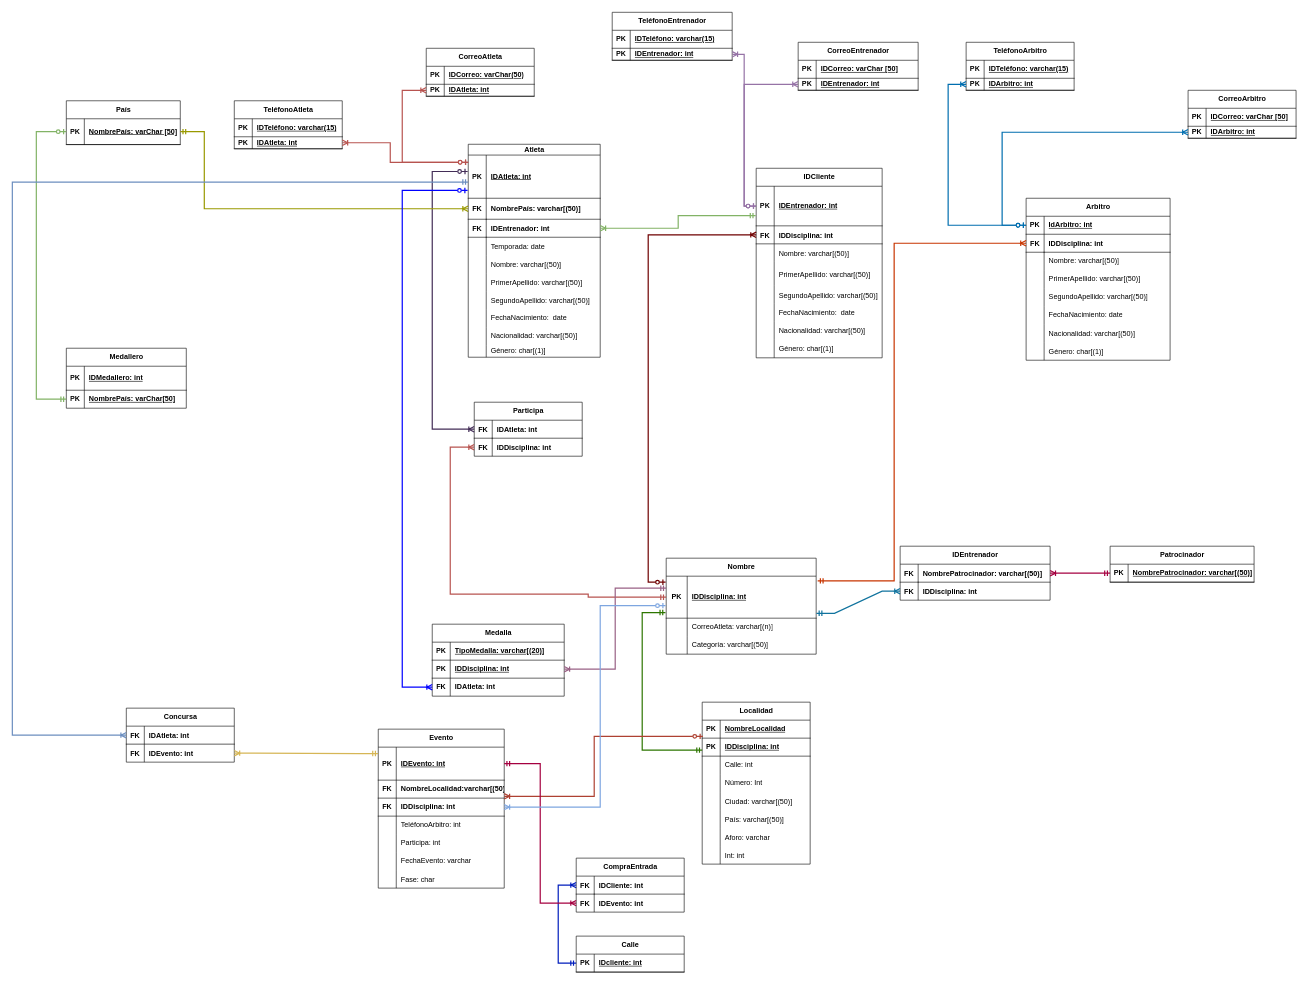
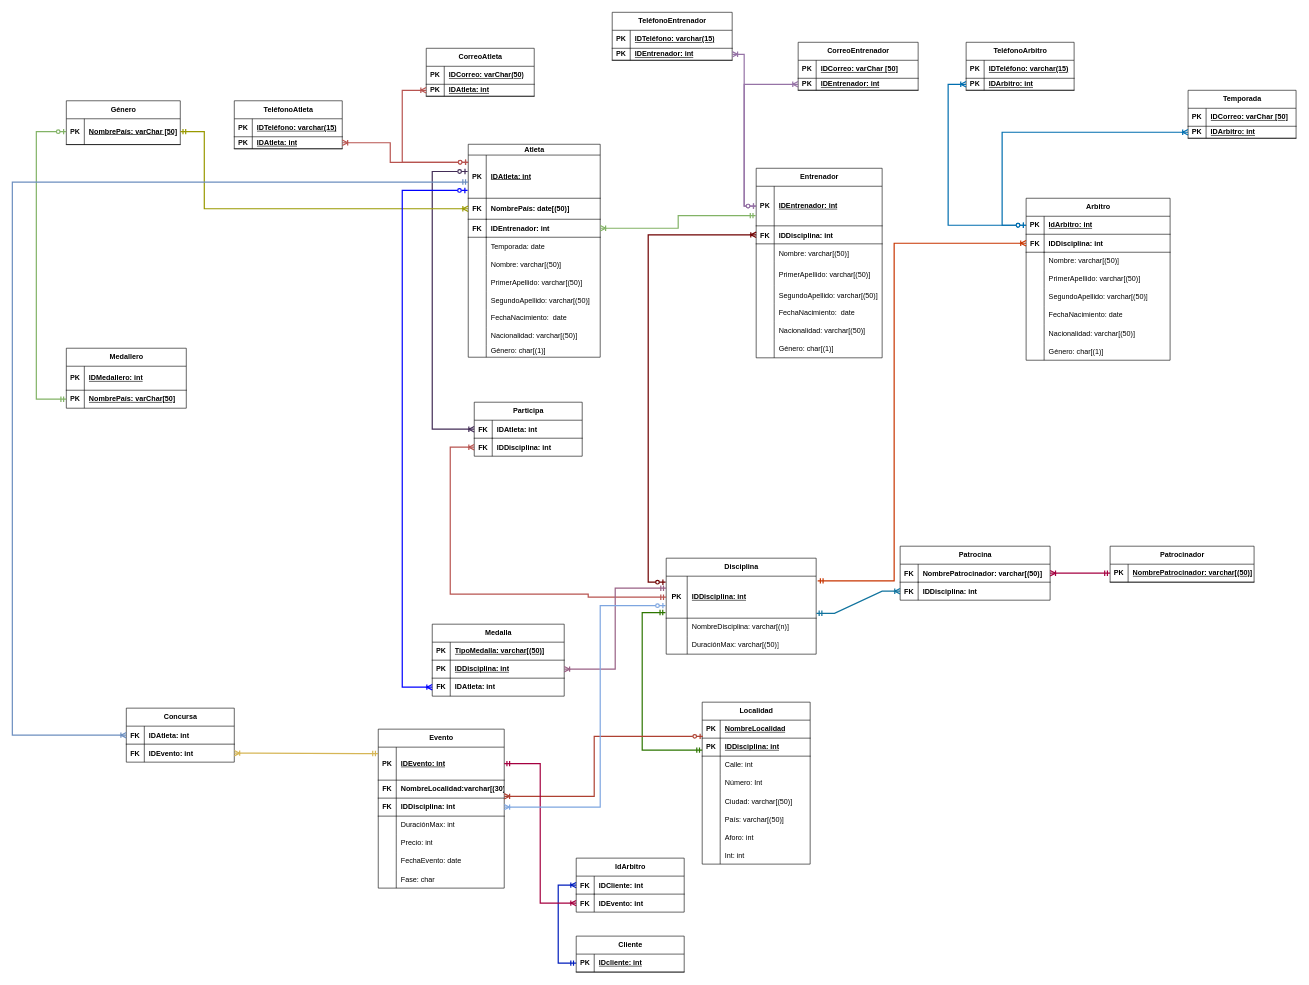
- <mxCell id="234" value="CorreoArbitro" style="shape=table;startSize=30;container=1;collapsible=1;childLayout=tableLayout;fixedRows=1;rowLines=0;fontStyle=1;align=center;resizeLast=1;html=1;" vertex="1" parent="1"><mxGeometry x="1980" y="150" width="180" height="80" as="geometry" /></mxCell>
+ <mxCell id="234" value="Temporada" style="shape=table;startSize=30;container=1;collapsible=1;childLayout=tableLayout;fixedRows=1;rowLines=0;fontStyle=1;align=center;resizeLast=1;html=1;" vertex="1" parent="1"><mxGeometry x="1980" y="150" width="180" height="80" as="geometry" /></mxCell>
- <mxCell id="151" value="País" style="shape=table;startSize=30;container=1;collapsible=1;childLayout=tableLayout;fixedRows=1;rowLines=0;fontStyle=1;align=center;resizeLast=1;html=1;" vertex="1" parent="1"><mxGeometry x="110" y="167.5" width="190" height="73" as="geometry" /></mxCell>
+ <mxCell id="151" value="Género" style="shape=table;startSize=30;container=1;collapsible=1;childLayout=tableLayout;fixedRows=1;rowLines=0;fontStyle=1;align=center;resizeLast=1;html=1;" vertex="1" parent="1"><mxGeometry x="110" y="167.5" width="190" height="73" as="geometry" /></mxCell>
- <mxCell id="24" value="IDCliente" style="shape=table;startSize=30;container=1;collapsible=1;childLayout=tableLayout;fixedRows=1;rowLines=0;fontStyle=1;align=center;resizeLast=1;html=1;" vertex="1" parent="1"><mxGeometry x="1260" y="280" width="210" height="316" as="geometry" /></mxCell>
+ <mxCell id="24" value="Entrenador" style="shape=table;startSize=30;container=1;collapsible=1;childLayout=tableLayout;fixedRows=1;rowLines=0;fontStyle=1;align=center;resizeLast=1;html=1;" vertex="1" parent="1"><mxGeometry x="1260" y="280" width="210" height="316" as="geometry" /></mxCell>
- <mxCell id="119" value="NombrePaís: varchar[(50)] " style="shape=partialRectangle;connectable=0;fillColor=none;top=0;left=0;bottom=1;right=0;align=left;spacingLeft=6;overflow=hidden;fontStyle=1" vertex="1" parent="117"><mxGeometry x="30" width="190" height="35" as="geometry"><mxRectangle width="190" height="35" as="alternateBounds" /></mxGeometry></mxCell>
+ <mxCell id="119" value="NombrePaís: date[(50)] " style="shape=partialRectangle;connectable=0;fillColor=none;top=0;left=0;bottom=1;right=0;align=left;spacingLeft=6;overflow=hidden;fontStyle=1" vertex="1" parent="117"><mxGeometry x="30" width="190" height="35" as="geometry"><mxRectangle width="190" height="35" as="alternateBounds" /></mxGeometry></mxCell>
- <mxCell id="176" value="IDEntrenador" style="shape=table;startSize=30;container=1;collapsible=1;childLayout=tableLayout;fixedRows=1;rowLines=0;fontStyle=1;align=center;resizeLast=1;html=1;" vertex="1" parent="1"><mxGeometry x="1500" y="910" width="250" height="90" as="geometry" /></mxCell>
+ <mxCell id="176" value="Patrocina" style="shape=table;startSize=30;container=1;collapsible=1;childLayout=tableLayout;fixedRows=1;rowLines=0;fontStyle=1;align=center;resizeLast=1;html=1;" vertex="1" parent="1"><mxGeometry x="1500" y="910" width="250" height="90" as="geometry" /></mxCell>
- <mxCell id="74" value="Nombre" style="shape=table;startSize=30;container=1;collapsible=1;childLayout=tableLayout;fixedRows=1;rowLines=0;fontStyle=1;align=center;resizeLast=1;html=1;" vertex="1" parent="1"><mxGeometry x="1110" y="930" width="250" height="160" as="geometry" /></mxCell>
+ <mxCell id="74" value="Disciplina" style="shape=table;startSize=30;container=1;collapsible=1;childLayout=tableLayout;fixedRows=1;rowLines=0;fontStyle=1;align=center;resizeLast=1;html=1;" vertex="1" parent="1"><mxGeometry x="1110" y="930" width="250" height="160" as="geometry" /></mxCell>
- <mxCell id="80" value="CorreoAtleta: varchar[(n)]" style="shape=partialRectangle;connectable=0;fillColor=none;top=0;left=0;bottom=0;right=0;align=left;spacingLeft=6;overflow=hidden;whiteSpace=wrap;html=1;" vertex="1" parent="78"><mxGeometry x="35" width="215" height="30" as="geometry"><mxRectangle width="215" height="30" as="alternateBounds" /></mxGeometry></mxCell>
+ <mxCell id="80" value="NombreDisciplina: varchar[(n)]" style="shape=partialRectangle;connectable=0;fillColor=none;top=0;left=0;bottom=0;right=0;align=left;spacingLeft=6;overflow=hidden;whiteSpace=wrap;html=1;" vertex="1" parent="78"><mxGeometry x="35" width="215" height="30" as="geometry"><mxRectangle width="215" height="30" as="alternateBounds" /></mxGeometry></mxCell>
- <mxCell id="83" value="Categoría: varchar[(50)]" style="shape=partialRectangle;connectable=0;fillColor=none;top=0;left=0;bottom=0;right=0;align=left;spacingLeft=6;overflow=hidden;whiteSpace=wrap;html=1;" vertex="1" parent="81"><mxGeometry x="35" width="215" height="30" as="geometry"><mxRectangle width="215" height="30" as="alternateBounds" /></mxGeometry></mxCell>
+ <mxCell id="83" value="DuraciónMax: varchar[(50)]" style="shape=partialRectangle;connectable=0;fillColor=none;top=0;left=0;bottom=0;right=0;align=left;spacingLeft=6;overflow=hidden;whiteSpace=wrap;html=1;" vertex="1" parent="81"><mxGeometry x="35" width="215" height="30" as="geometry"><mxRectangle width="215" height="30" as="alternateBounds" /></mxGeometry></mxCell>
- <mxCell id="162" value="TipoMedalla: varchar[(20)] " style="shape=partialRectangle;connectable=0;fillColor=none;top=0;left=0;bottom=0;right=0;align=left;spacingLeft=6;fontStyle=5;overflow=hidden;whiteSpace=wrap;html=1;" vertex="1" parent="160"><mxGeometry x="30" width="190" height="30" as="geometry"><mxRectangle width="190" height="30" as="alternateBounds" /></mxGeometry></mxCell>
+ <mxCell id="162" value="TipoMedalla: varchar[(50)] " style="shape=partialRectangle;connectable=0;fillColor=none;top=0;left=0;bottom=0;right=0;align=left;spacingLeft=6;fontStyle=5;overflow=hidden;whiteSpace=wrap;html=1;" vertex="1" parent="160"><mxGeometry x="30" width="190" height="30" as="geometry"><mxRectangle width="190" height="30" as="alternateBounds" /></mxGeometry></mxCell>
- <mxCell id="8" value="NombreLocalidad:varchar[(50)]" style="shape=partialRectangle;connectable=0;fillColor=none;top=0;left=0;bottom=0;right=0;align=left;spacingLeft=6;overflow=hidden;whiteSpace=wrap;html=1;fontStyle=1" vertex="1" parent="6"><mxGeometry x="30" width="180" height="30" as="geometry"><mxRectangle width="180" height="30" as="alternateBounds" /></mxGeometry></mxCell>
+ <mxCell id="8" value="NombreLocalidad:varchar[(30)]" style="shape=partialRectangle;connectable=0;fillColor=none;top=0;left=0;bottom=0;right=0;align=left;spacingLeft=6;overflow=hidden;whiteSpace=wrap;html=1;fontStyle=1" vertex="1" parent="6"><mxGeometry x="30" width="180" height="30" as="geometry"><mxRectangle width="180" height="30" as="alternateBounds" /></mxGeometry></mxCell>
- <mxCell id="14" value="TeléfonoArbitro: int" style="shape=partialRectangle;connectable=0;fillColor=none;top=0;left=0;bottom=0;right=0;align=left;spacingLeft=6;overflow=hidden;whiteSpace=wrap;html=1;" vertex="1" parent="12"><mxGeometry x="30" width="180" height="30" as="geometry"><mxRectangle width="180" height="30" as="alternateBounds" /></mxGeometry></mxCell>
+ <mxCell id="14" value="DuraciónMax: int" style="shape=partialRectangle;connectable=0;fillColor=none;top=0;left=0;bottom=0;right=0;align=left;spacingLeft=6;overflow=hidden;whiteSpace=wrap;html=1;" vertex="1" parent="12"><mxGeometry x="30" width="180" height="30" as="geometry"><mxRectangle width="180" height="30" as="alternateBounds" /></mxGeometry></mxCell>
- <mxCell id="105" value="Aforo: varchar" style="shape=partialRectangle;connectable=0;fillColor=none;top=0;left=0;bottom=0;right=0;align=left;spacingLeft=6;overflow=hidden;" vertex="1" parent="103"><mxGeometry x="30" width="150" height="30" as="geometry"><mxRectangle width="150" height="30" as="alternateBounds" /></mxGeometry></mxCell>
+ <mxCell id="105" value="Aforo: int" style="shape=partialRectangle;connectable=0;fillColor=none;top=0;left=0;bottom=0;right=0;align=left;spacingLeft=6;overflow=hidden;" vertex="1" parent="103"><mxGeometry x="30" width="150" height="30" as="geometry"><mxRectangle width="150" height="30" as="alternateBounds" /></mxGeometry></mxCell>
- <mxCell id="17" value="Participa: int" style="shape=partialRectangle;connectable=0;fillColor=none;top=0;left=0;bottom=0;right=0;align=left;spacingLeft=6;overflow=hidden;whiteSpace=wrap;html=1;" vertex="1" parent="15"><mxGeometry x="30" width="180" height="30" as="geometry"><mxRectangle width="180" height="30" as="alternateBounds" /></mxGeometry></mxCell>
+ <mxCell id="17" value="Precio: int" style="shape=partialRectangle;connectable=0;fillColor=none;top=0;left=0;bottom=0;right=0;align=left;spacingLeft=6;overflow=hidden;whiteSpace=wrap;html=1;" vertex="1" parent="15"><mxGeometry x="30" width="180" height="30" as="geometry"><mxRectangle width="180" height="30" as="alternateBounds" /></mxGeometry></mxCell>
- <mxCell id="20" value="FechaEvento: varchar" style="shape=partialRectangle;connectable=0;fillColor=none;top=0;left=0;bottom=0;right=0;align=left;spacingLeft=6;overflow=hidden;whiteSpace=wrap;html=1;" vertex="1" parent="18"><mxGeometry x="30" width="180" height="30" as="geometry"><mxRectangle width="180" height="30" as="alternateBounds" /></mxGeometry></mxCell>
+ <mxCell id="20" value="FechaEvento: date" style="shape=partialRectangle;connectable=0;fillColor=none;top=0;left=0;bottom=0;right=0;align=left;spacingLeft=6;overflow=hidden;whiteSpace=wrap;html=1;" vertex="1" parent="18"><mxGeometry x="30" width="180" height="30" as="geometry"><mxRectangle width="180" height="30" as="alternateBounds" /></mxGeometry></mxCell>
- <mxCell id="183" value="CompraEntrada" style="shape=table;startSize=30;container=1;collapsible=1;childLayout=tableLayout;fixedRows=1;rowLines=0;fontStyle=1;align=center;resizeLast=1;html=1;" vertex="1" parent="1"><mxGeometry x="960" y="1430" width="180" height="90" as="geometry" /></mxCell>
+ <mxCell id="183" value="IdArbitro" style="shape=table;startSize=30;container=1;collapsible=1;childLayout=tableLayout;fixedRows=1;rowLines=0;fontStyle=1;align=center;resizeLast=1;html=1;" vertex="1" parent="1"><mxGeometry x="960" y="1430" width="180" height="90" as="geometry" /></mxCell>
- <mxCell id="155" value="Calle" style="shape=table;startSize=30;container=1;collapsible=1;childLayout=tableLayout;fixedRows=1;rowLines=0;fontStyle=1;align=center;resizeLast=1;html=1;" vertex="1" parent="1"><mxGeometry x="960" y="1560" width="180" height="60" as="geometry" /></mxCell>
+ <mxCell id="155" value="Cliente" style="shape=table;startSize=30;container=1;collapsible=1;childLayout=tableLayout;fixedRows=1;rowLines=0;fontStyle=1;align=center;resizeLast=1;html=1;" vertex="1" parent="1"><mxGeometry x="960" y="1560" width="180" height="60" as="geometry" /></mxCell>
